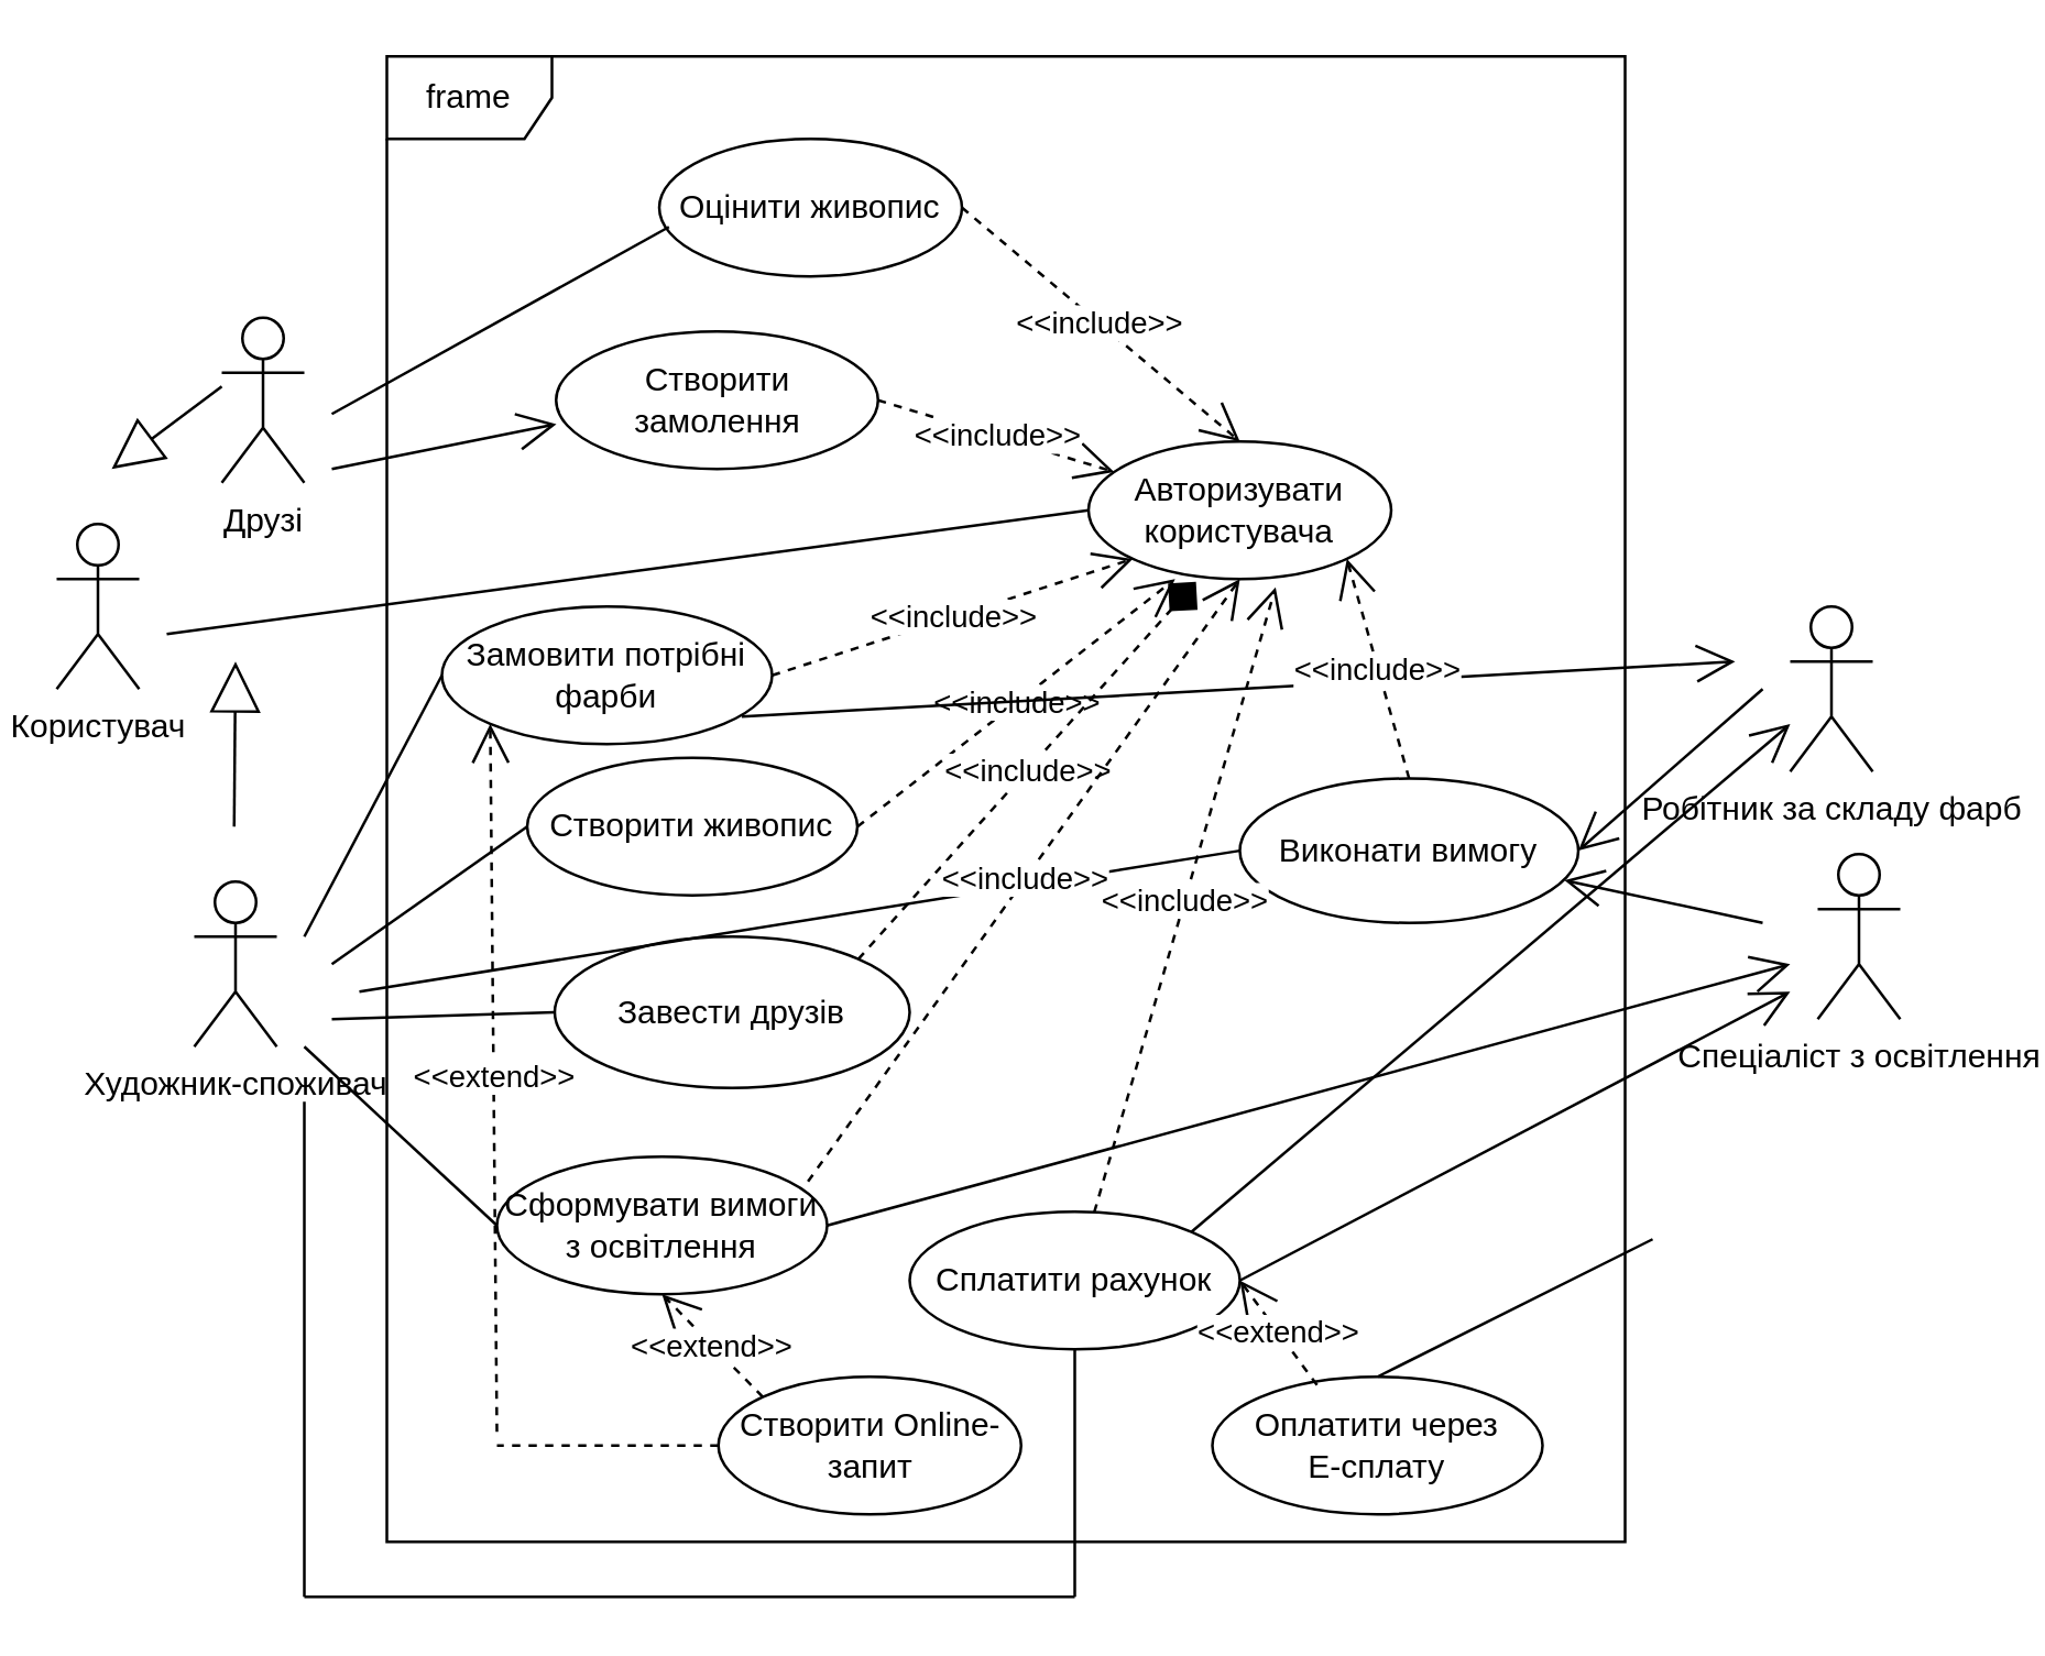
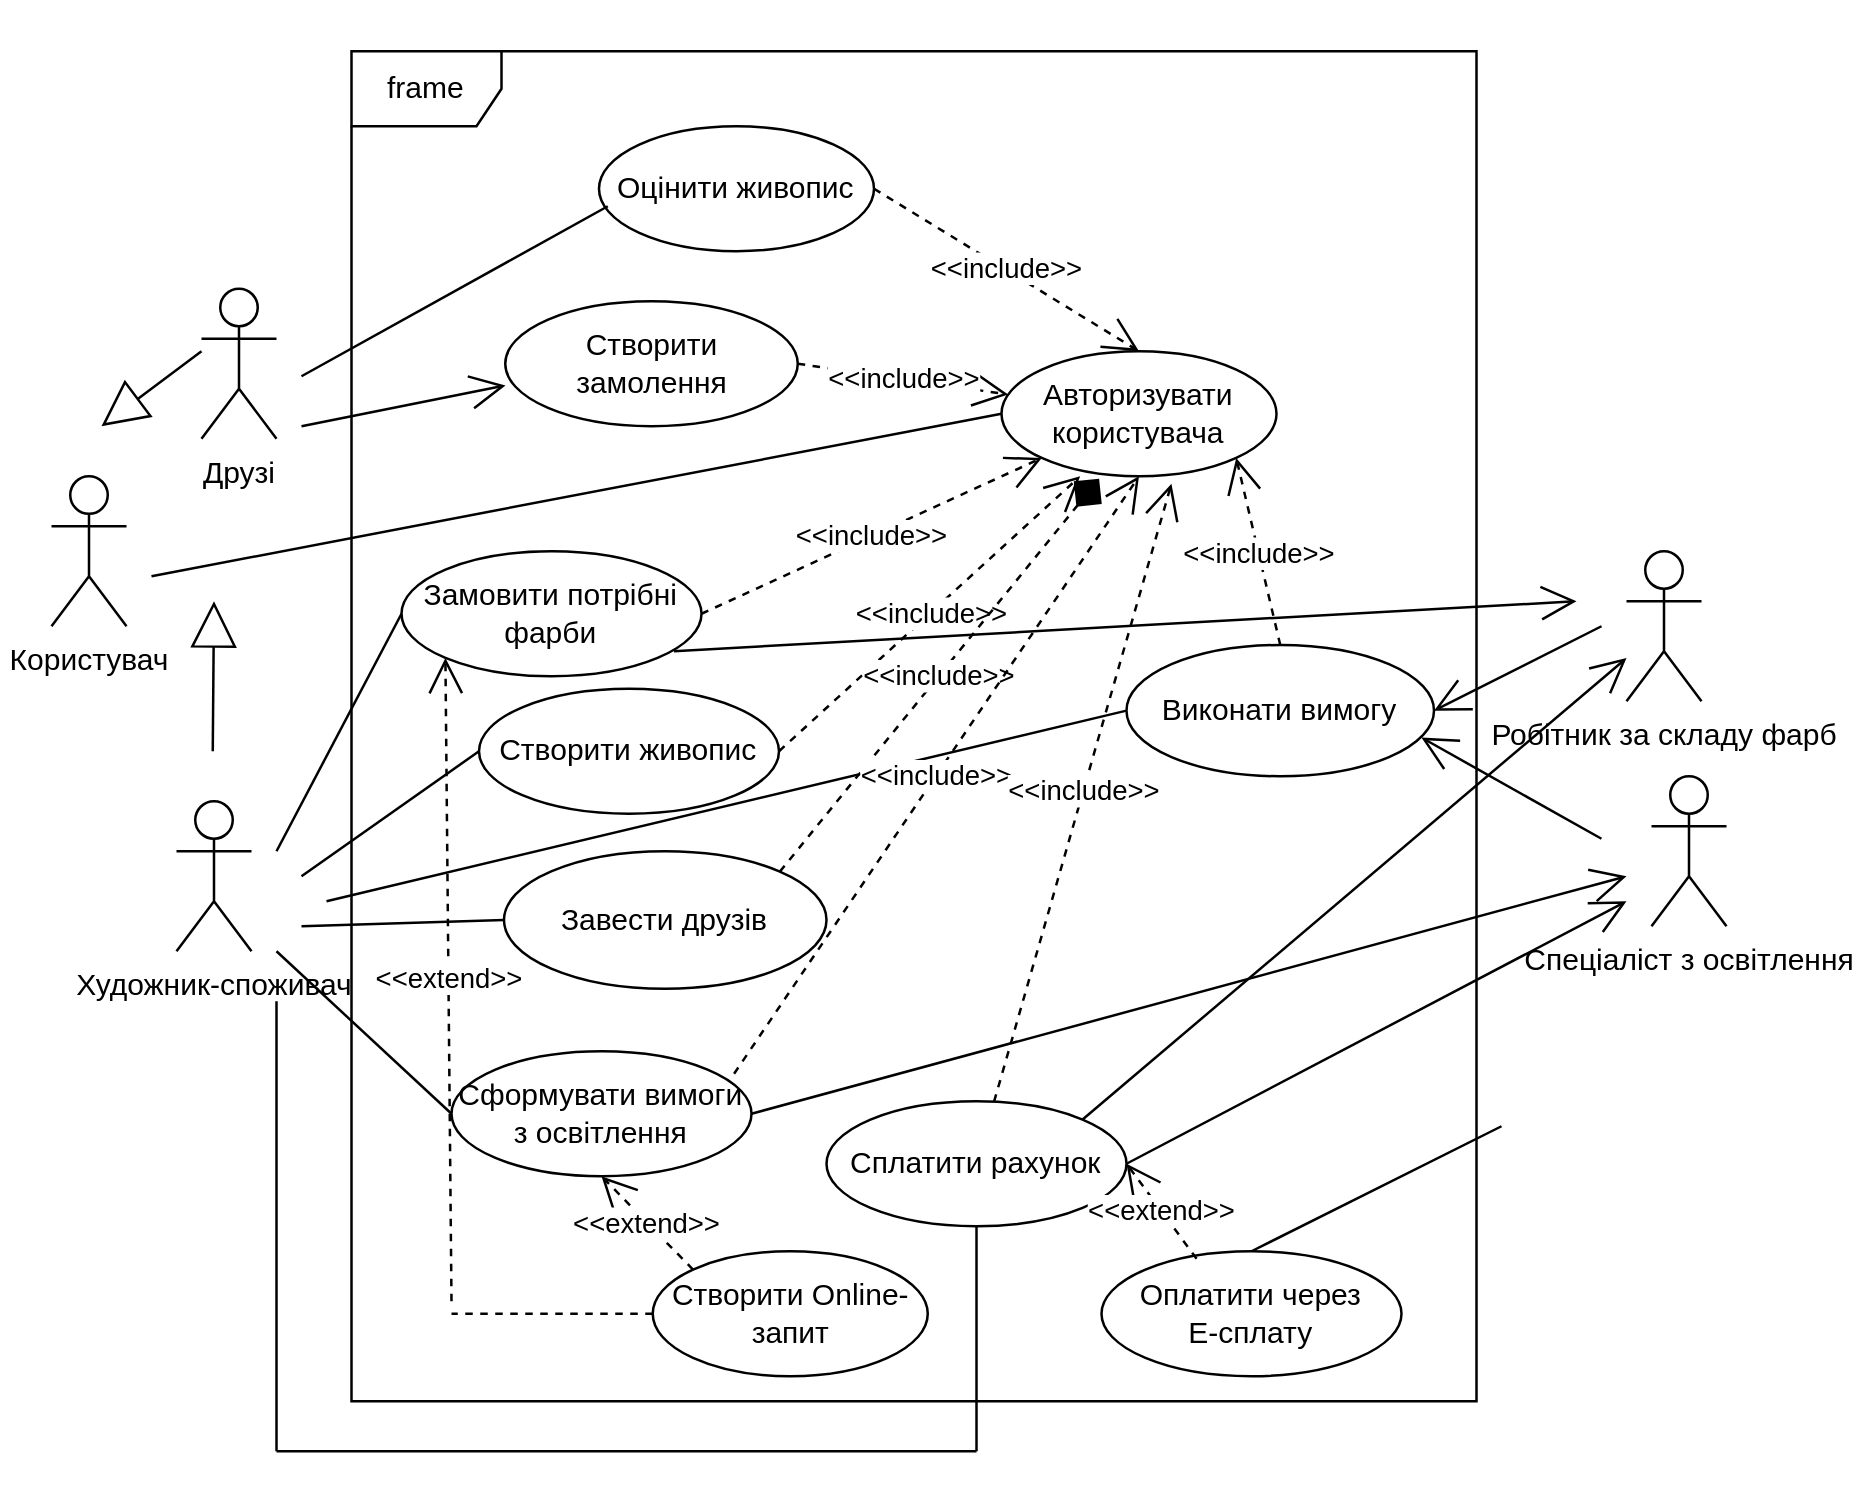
- <mxCell id="8" value="Авторизувати користувача" style="ellipse;whiteSpace=wrap;html=1;" parent="1" vertex="1"><mxGeometry x="395" y="160" width="110" height="50" as="geometry" /></mxCell>
+ <mxCell id="8" value="Авторизувати користувача" style="ellipse;whiteSpace=wrap;html=1;" parent="1" vertex="1"><mxGeometry x="400" y="140" width="110" height="50" as="geometry" /></mxCell>
- <mxCell id="29" value="Виконати вимогу" style="ellipse;whiteSpace=wrap;html=1;" parent="1" vertex="1"><mxGeometry x="450" y="282.5" width="123" height="52.5" as="geometry" /></mxCell>
+ <mxCell id="29" value="Виконати вимогу" style="ellipse;whiteSpace=wrap;html=1;" parent="1" vertex="1"><mxGeometry x="450" y="257.5" width="123" height="52.5" as="geometry" /></mxCell>
